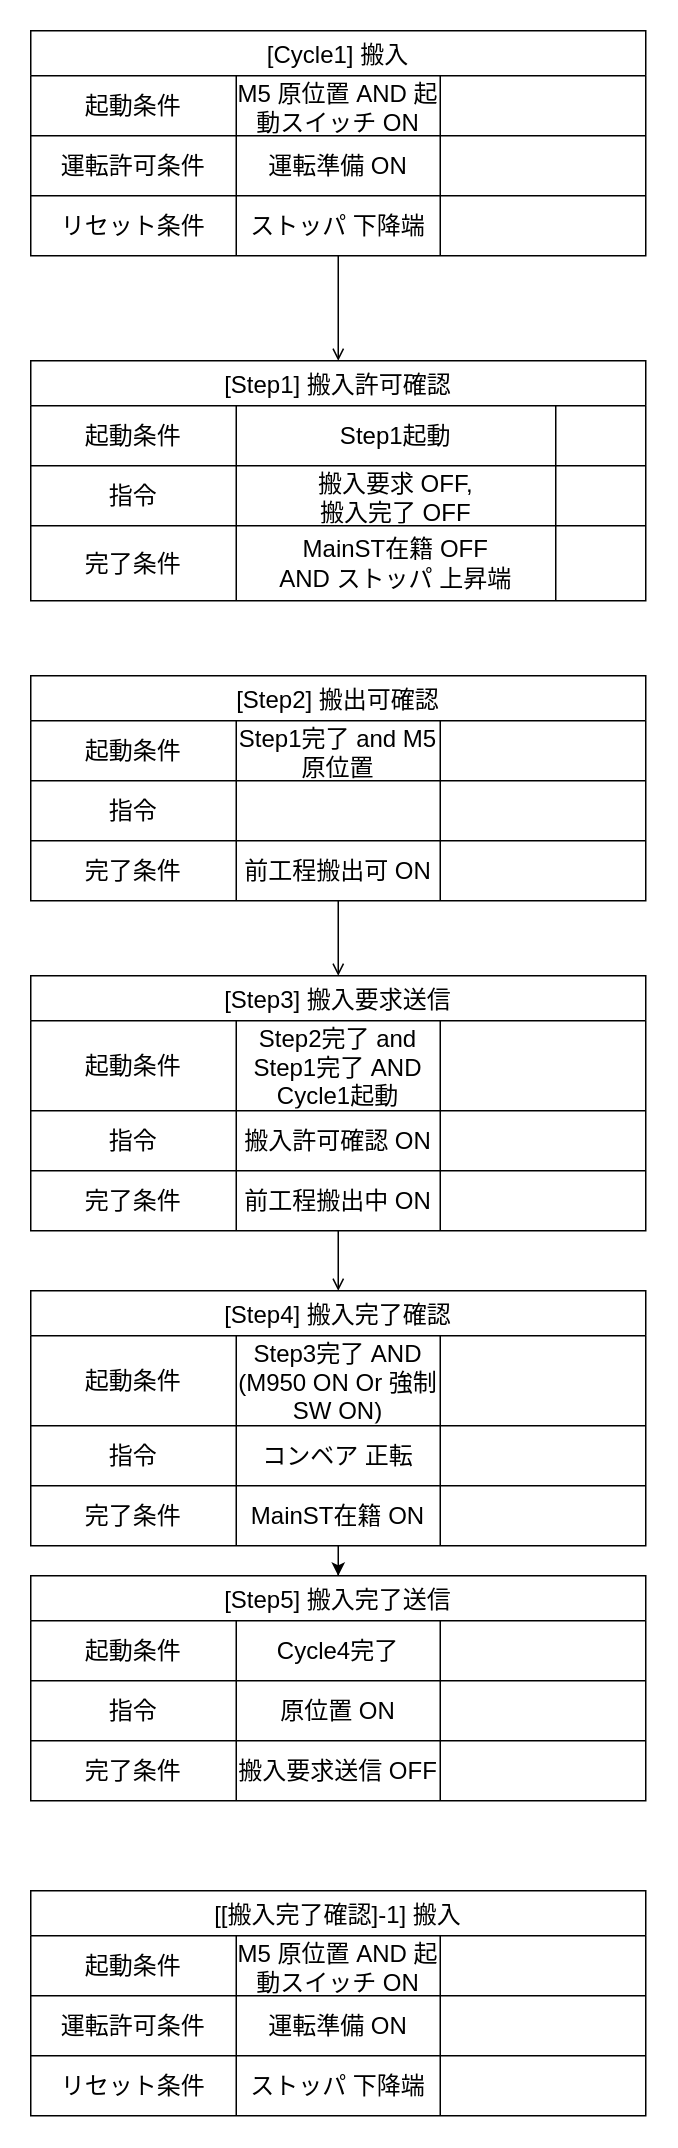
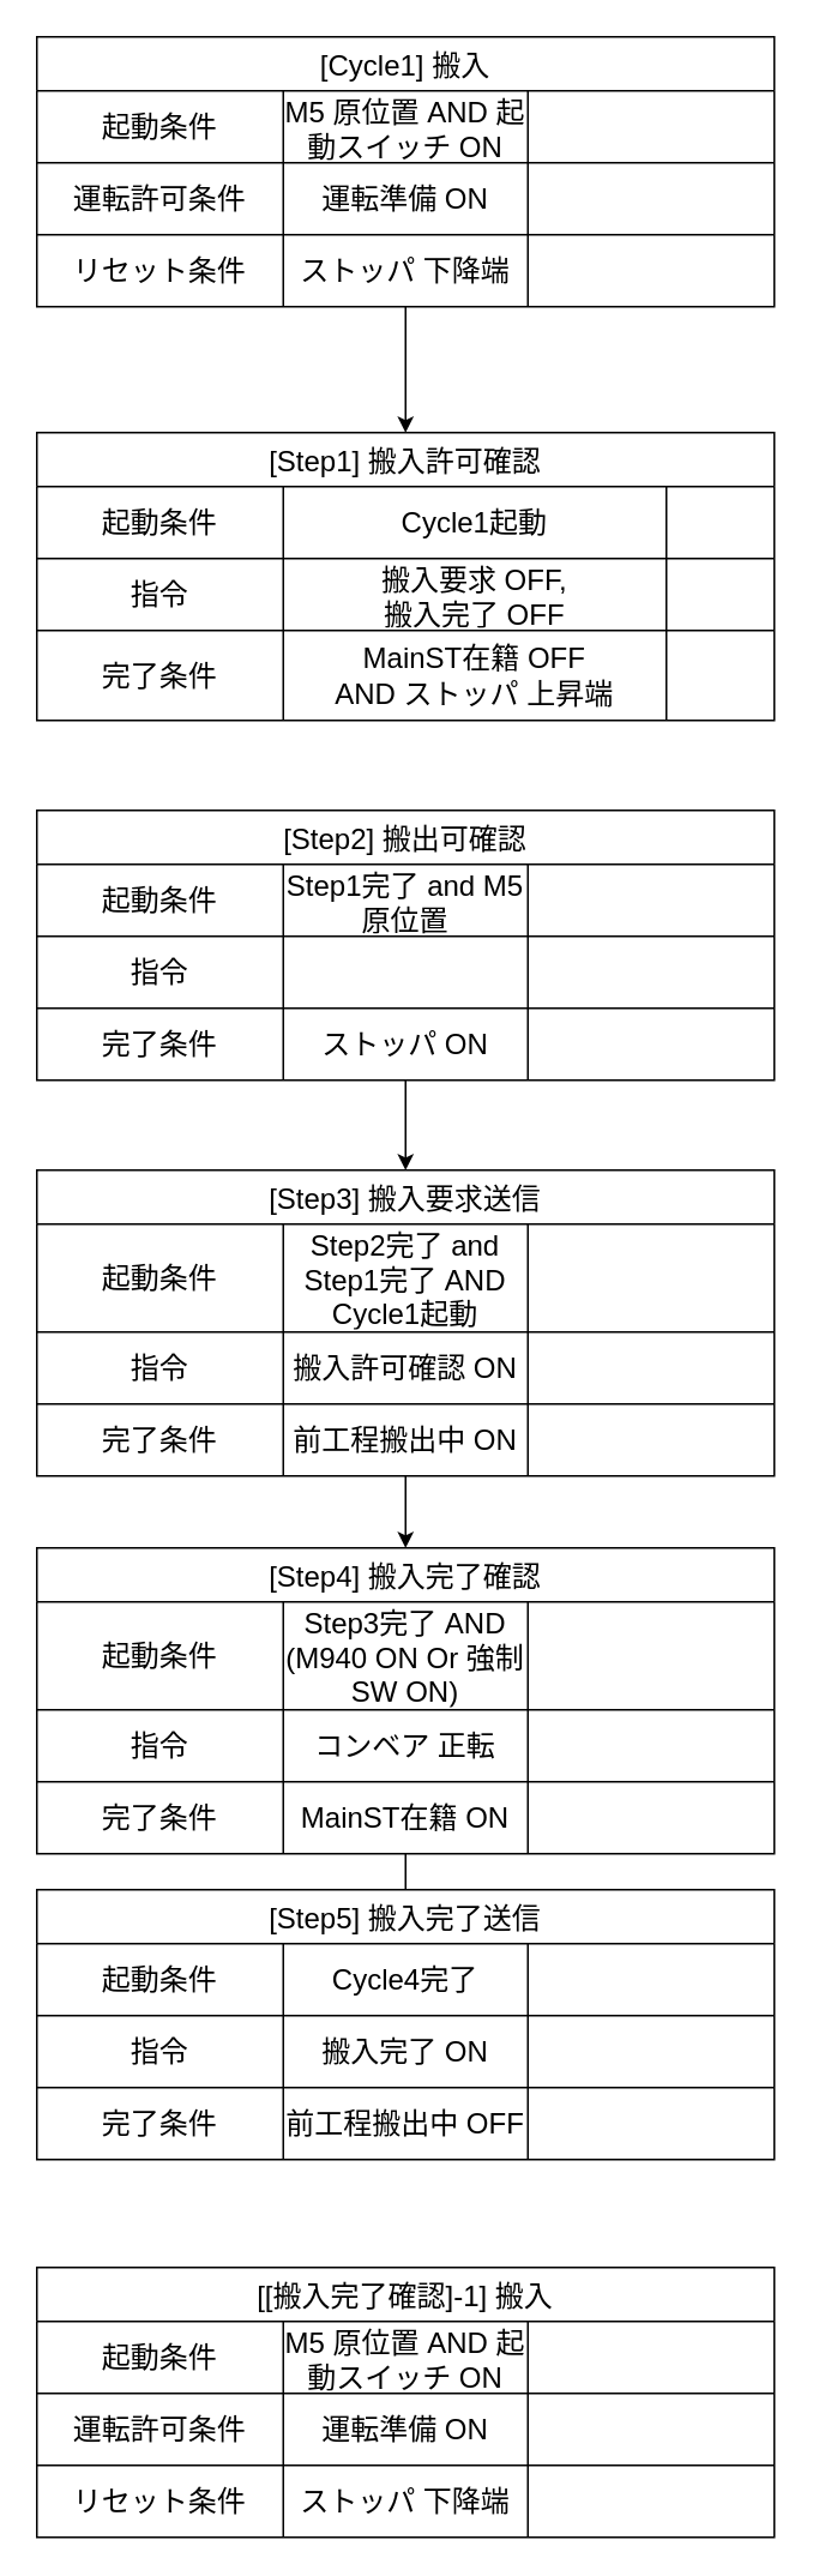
- <mxCell id="2" style="edgeStyle=orthogonalEdgeStyle;rounded=0;orthogonalLoop=1;jettySize=auto;html=1;entryX=0.5;entryY=0;entryDx=0;entryDy=0;endArrow=open;" parent="1" source="3" target="16" edge="1"><mxGeometry relative="1" as="geometry" /></mxCell>
+ <mxCell id="2" style="edgeStyle=orthogonalEdgeStyle;rounded=0;orthogonalLoop=1;jettySize=auto;html=1;entryX=0.5;entryY=0;entryDx=0;entryDy=0;" parent="1" source="3" target="16" edge="1"><mxGeometry relative="1" as="geometry" /></mxCell>
- <mxCell id="19" value="Step1起動" style="shape=partialRectangle;html=1;whiteSpace=wrap;connectable=0;strokeColor=inherit;overflow=hidden;fillColor=none;top=0;left=0;bottom=0;right=0;pointerEvents=1;fontSize=16;" parent="17" vertex="1"><mxGeometry x="137" width="213" height="40" as="geometry"><mxRectangle width="213" height="40" as="alternateBounds" /></mxGeometry></mxCell>
+ <mxCell id="19" value="Cycle1起動" style="shape=partialRectangle;html=1;whiteSpace=wrap;connectable=0;strokeColor=inherit;overflow=hidden;fillColor=none;top=0;left=0;bottom=0;right=0;pointerEvents=1;fontSize=16;" parent="17" vertex="1"><mxGeometry x="137" width="213" height="40" as="geometry"><mxRectangle width="213" height="40" as="alternateBounds" /></mxGeometry></mxCell>
- <mxCell id="82" value="前工程搬出可 ON" style="shape=partialRectangle;html=1;whiteSpace=wrap;connectable=0;strokeColor=inherit;overflow=hidden;fillColor=none;top=0;left=0;bottom=0;right=0;pointerEvents=1;fontSize=16;" parent="80" vertex="1"><mxGeometry x="137" width="136" height="40" as="geometry"><mxRectangle width="136" height="40" as="alternateBounds" /></mxGeometry></mxCell>
+ <mxCell id="82" value="ストッパ ON" style="shape=partialRectangle;html=1;whiteSpace=wrap;connectable=0;strokeColor=inherit;overflow=hidden;fillColor=none;top=0;left=0;bottom=0;right=0;pointerEvents=1;fontSize=16;" parent="80" vertex="1"><mxGeometry x="137" width="136" height="40" as="geometry"><mxRectangle width="136" height="40" as="alternateBounds" /></mxGeometry></mxCell>
- <mxCell id="70" style="edgeStyle=orthogonalEdgeStyle;rounded=0;orthogonalLoop=1;jettySize=auto;html=1;entryX=0.5;entryY=0;entryDx=0;entryDy=0;endArrow=open;" parent="1" source="71" target="30" edge="1"><mxGeometry relative="1" as="geometry" /></mxCell>
+ <mxCell id="70" style="edgeStyle=orthogonalEdgeStyle;rounded=0;orthogonalLoop=1;jettySize=auto;html=1;entryX=0.5;entryY=0;entryDx=0;entryDy=0;" parent="1" source="71" target="30" edge="1"><mxGeometry relative="1" as="geometry" /></mxCell>
- <mxCell id="29" style="edgeStyle=orthogonalEdgeStyle;rounded=0;orthogonalLoop=1;jettySize=auto;html=1;entryX=0.5;entryY=0;entryDx=0;entryDy=0;endArrow=open;" parent="1" source="30" target="44" edge="1"><mxGeometry relative="1" as="geometry" /></mxCell>
+ <mxCell id="29" style="edgeStyle=orthogonalEdgeStyle;rounded=0;orthogonalLoop=1;jettySize=auto;html=1;entryX=0.5;entryY=0;entryDx=0;entryDy=0;" parent="1" source="30" target="44" edge="1"><mxGeometry relative="1" as="geometry" /></mxCell>
- <mxCell id="47" value="Step3完了 AND (M950 ON Or 強制SW ON)" style="shape=partialRectangle;html=1;whiteSpace=wrap;connectable=0;strokeColor=inherit;overflow=hidden;fillColor=none;top=0;left=0;bottom=0;right=0;pointerEvents=1;fontSize=16;" parent="45" vertex="1"><mxGeometry x="137" width="136" height="60" as="geometry"><mxRectangle width="136" height="60" as="alternateBounds" /></mxGeometry></mxCell>
+ <mxCell id="47" value="Step3完了 AND (M940 ON Or 強制SW ON)" style="shape=partialRectangle;html=1;whiteSpace=wrap;connectable=0;strokeColor=inherit;overflow=hidden;fillColor=none;top=0;left=0;bottom=0;right=0;pointerEvents=1;fontSize=16;" parent="45" vertex="1"><mxGeometry x="137" width="136" height="60" as="geometry"><mxRectangle width="136" height="60" as="alternateBounds" /></mxGeometry></mxCell>
- <mxCell id="43" style="edgeStyle=orthogonalEdgeStyle;rounded=0;orthogonalLoop=1;jettySize=auto;html=1;entryX=0.5;entryY=0;entryDx=0;entryDy=0;" parent="1" source="44" target="57" edge="1"><mxGeometry relative="1" as="geometry" /></mxCell>
+ <mxCell id="43" style="edgeStyle=orthogonalEdgeStyle;rounded=0;orthogonalLoop=1;jettySize=auto;html=1;entryX=0.5;entryY=0;entryDx=0;entryDy=0;endArrow=none;" parent="1" source="44" target="57" edge="1"><mxGeometry relative="1" as="geometry" /></mxCell>
- <mxCell id="64" value="原位置 ON" style="shape=partialRectangle;html=1;whiteSpace=wrap;connectable=0;strokeColor=inherit;overflow=hidden;fillColor=none;top=0;left=0;bottom=0;right=0;pointerEvents=1;fontSize=16;" parent="62" vertex="1"><mxGeometry x="137" width="136" height="40" as="geometry"><mxRectangle width="136" height="40" as="alternateBounds" /></mxGeometry></mxCell>
+ <mxCell id="64" value="搬入完了 ON" style="shape=partialRectangle;html=1;whiteSpace=wrap;connectable=0;strokeColor=inherit;overflow=hidden;fillColor=none;top=0;left=0;bottom=0;right=0;pointerEvents=1;fontSize=16;" parent="62" vertex="1"><mxGeometry x="137" width="136" height="40" as="geometry"><mxRectangle width="136" height="40" as="alternateBounds" /></mxGeometry></mxCell>
- <mxCell id="68" value="搬入要求送信 OFF" style="shape=partialRectangle;html=1;whiteSpace=wrap;connectable=0;strokeColor=inherit;overflow=hidden;fillColor=none;top=0;left=0;bottom=0;right=0;pointerEvents=1;fontSize=16;" parent="66" vertex="1"><mxGeometry x="137" width="136" height="40" as="geometry"><mxRectangle width="136" height="40" as="alternateBounds" /></mxGeometry></mxCell>
+ <mxCell id="68" value="前工程搬出中 OFF" style="shape=partialRectangle;html=1;whiteSpace=wrap;connectable=0;strokeColor=inherit;overflow=hidden;fillColor=none;top=0;left=0;bottom=0;right=0;pointerEvents=1;fontSize=16;" parent="66" vertex="1"><mxGeometry x="137" width="136" height="40" as="geometry"><mxRectangle width="136" height="40" as="alternateBounds" /></mxGeometry></mxCell>
